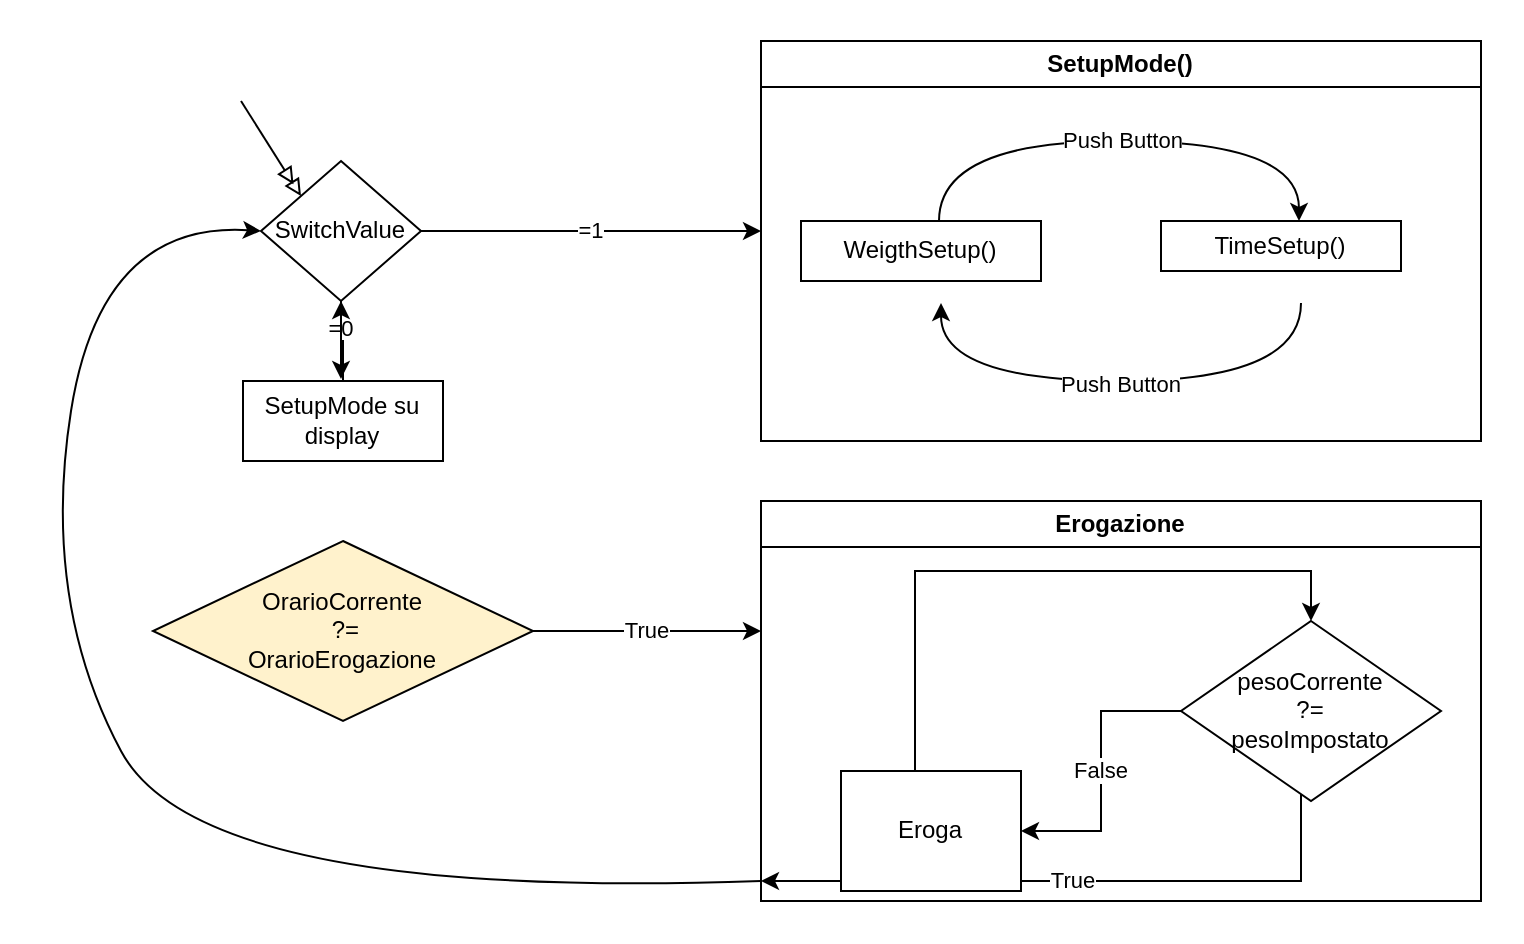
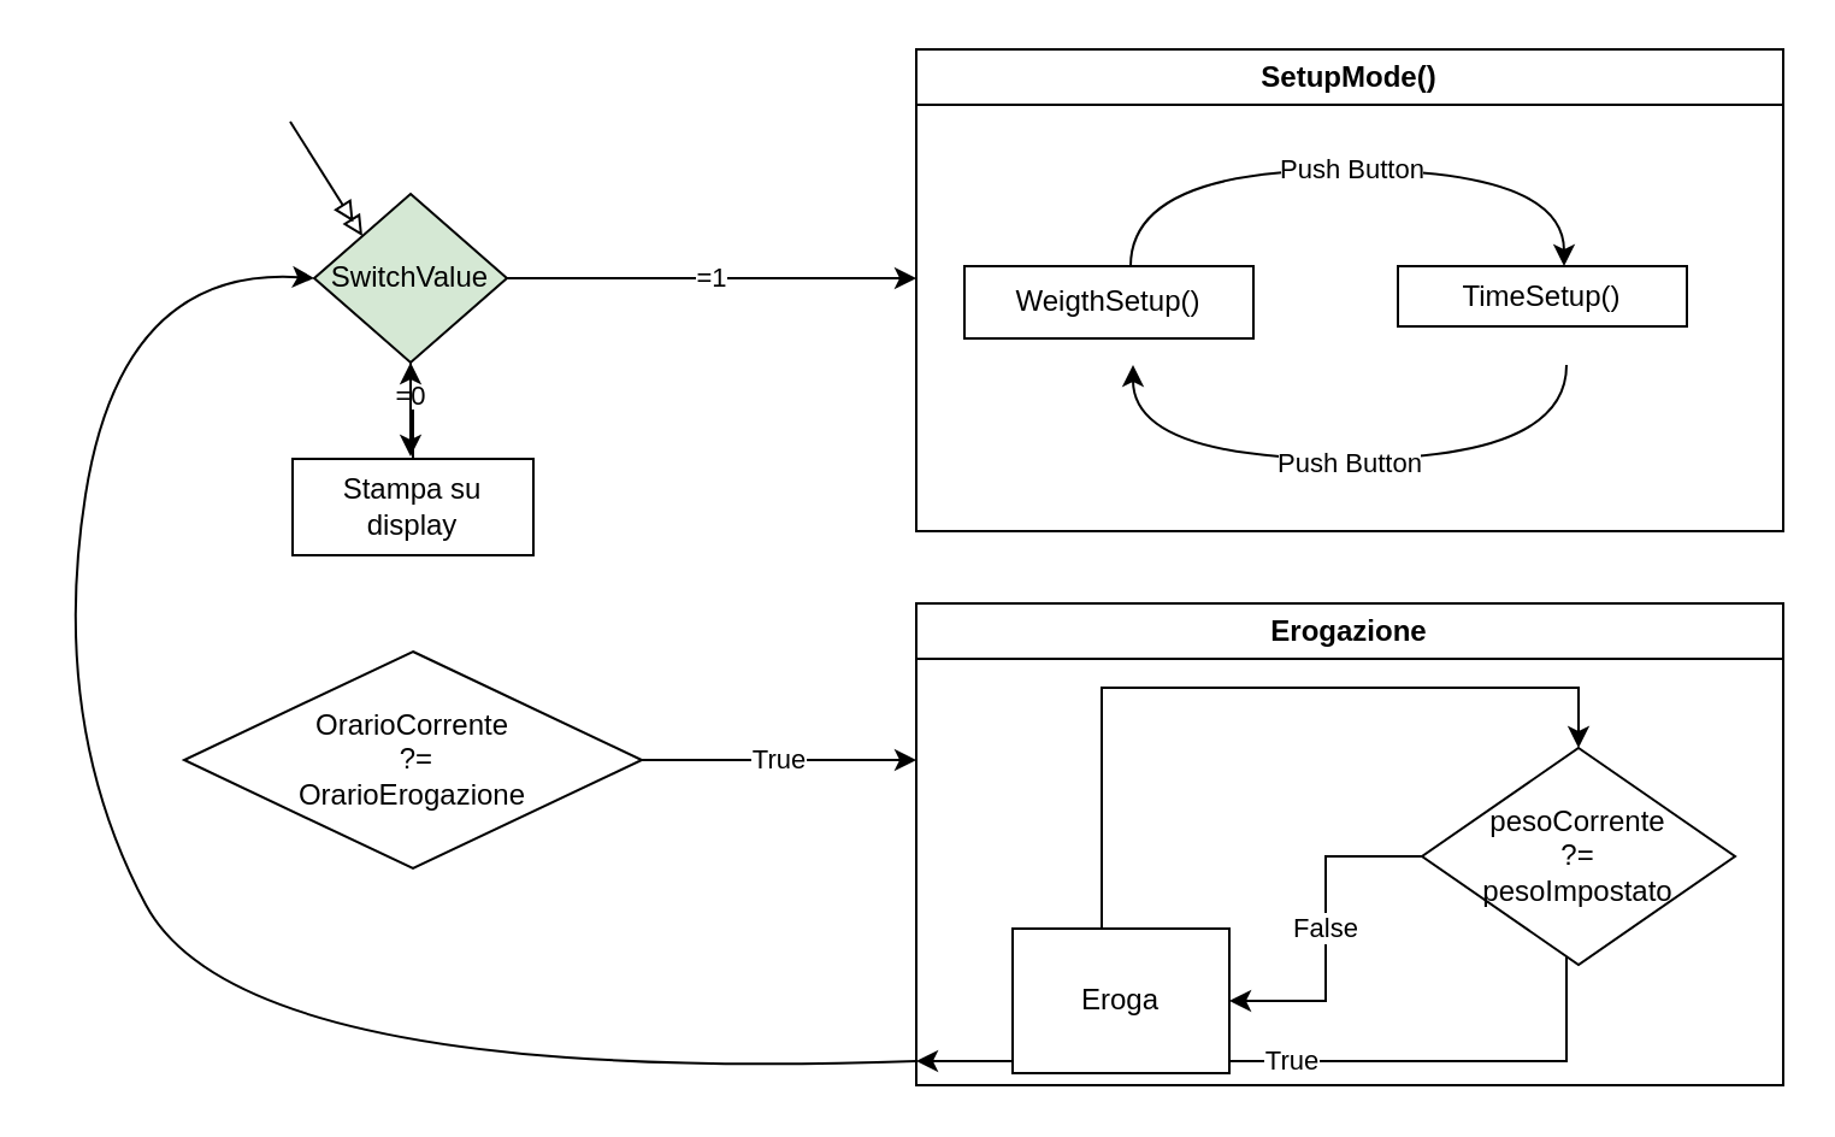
- <mxCell id="21" value="SwitchValue" style="rhombus;whiteSpace=wrap;html=1;" parent="1" vertex="1"><mxGeometry x="130" y="80" width="80" height="70" as="geometry" /></mxCell>
+ <mxCell id="21" value="SwitchValue" style="rhombus;whiteSpace=wrap;html=1;fillColor=#d5e8d4;" parent="1" vertex="1"><mxGeometry x="130" y="80" width="80" height="70" as="geometry" /></mxCell>
- <mxCell id="23" value="SetupMode su display" style="whiteSpace=wrap;html=1;" parent="1" vertex="1"><mxGeometry x="121" y="190" width="100" height="40" as="geometry" /></mxCell>
+ <mxCell id="23" value="Stampa su display" style="whiteSpace=wrap;html=1;" parent="1" vertex="1"><mxGeometry x="121" y="190" width="100" height="40" as="geometry" /></mxCell>
- <mxCell id="4" value="OrarioCorrente&lt;br&gt;&amp;nbsp;?= &lt;br&gt;OrarioErogazione" style="rhombus;whiteSpace=wrap;html=1;fillColor=#fff2cc;" parent="1" vertex="1"><mxGeometry x="76" y="270" width="190" height="90" as="geometry" /></mxCell>
+ <mxCell id="4" value="OrarioCorrente&lt;br&gt;&amp;nbsp;?= &lt;br&gt;OrarioErogazione" style="rhombus;whiteSpace=wrap;html=1;" parent="1" vertex="1"><mxGeometry x="76" y="270" width="190" height="90" as="geometry" /></mxCell>
